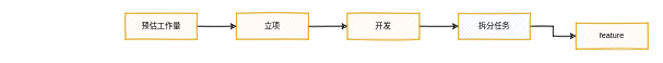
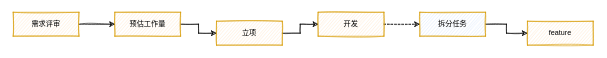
+ <mxCell id="3" value="需求评审" style="rounded=0;whiteSpace=wrap;html=1;sketch=1;fillColor=#ffe6cc;strokeColor=#d79b00;" vertex="1" parent="1"><mxGeometry x="20" y="20" width="110" height="40" as="geometry" /></mxCell>
+ <mxCell id="2" value="" style="edgeStyle=orthogonalEdgeStyle;rounded=0;sketch=1;orthogonalLoop=1;jettySize=auto;html=1;" edge="1" parent="1" source="3" target="5"><mxGeometry relative="1" as="geometry" /></mxCell>
- <mxCell id="7" value="立项" style="rounded=0;whiteSpace=wrap;html=1;sketch=1;fillColor=#ffe6cc;strokeColor=#d79b00;" vertex="1" parent="1"><mxGeometry x="360" y="20" width="110" height="40" as="geometry" /></mxCell>
+ <mxCell id="7" value="立项" style="rounded=0;whiteSpace=wrap;html=1;sketch=1;fillColor=#ffe6cc;strokeColor=#d79b00;" vertex="1" parent="1"><mxGeometry x="360" y="35" width="110" height="40" as="geometry" /></mxCell>
- <mxCell id="8" value="" style="edgeStyle=orthogonalEdgeStyle;rounded=0;sketch=1;orthogonalLoop=1;jettySize=auto;html=1;" edge="1" parent="1" source="9" target="11"><mxGeometry relative="1" as="geometry" /></mxCell>
+ <mxCell id="8" value="" style="edgeStyle=orthogonalEdgeStyle;rounded=0;sketch=1;orthogonalLoop=1;jettySize=auto;html=1;dashed=1;" edge="1" parent="1" source="9" target="11"><mxGeometry relative="1" as="geometry" /></mxCell>
